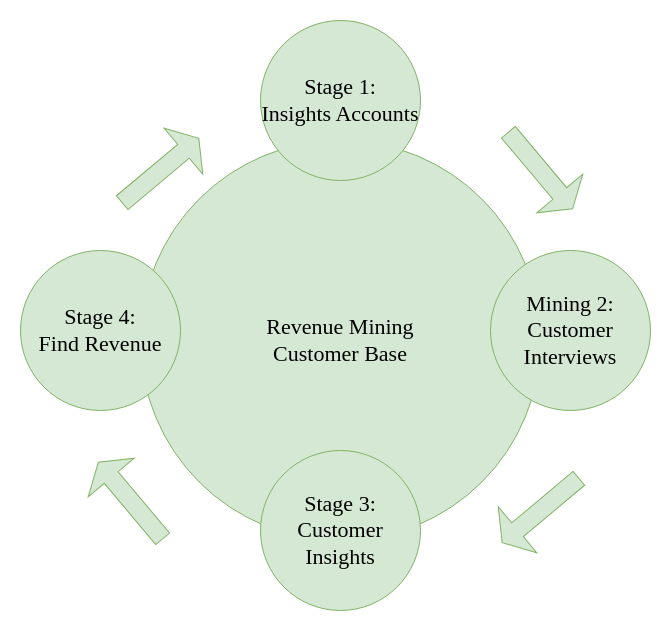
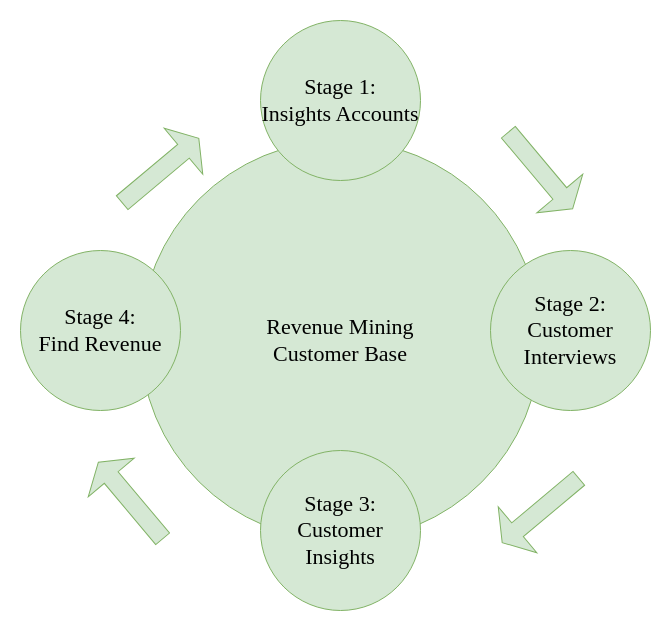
- <mxCell id="5" value="Mining 2:&lt;br&gt;Customer Interviews" style="ellipse;whiteSpace=wrap;html=1;rounded=0;shadow=0;dashed=0;comic=0;fontFamily=Verdana;fontSize=22;fillColor=#d5e8d4;strokeColor=#82b366;" parent="1" vertex="1"><mxGeometry x="490" y="250" width="160" height="160" as="geometry" /></mxCell>
+ <mxCell id="5" value="Stage 2:&lt;br&gt;Customer Interviews" style="ellipse;whiteSpace=wrap;html=1;rounded=0;shadow=0;dashed=0;comic=0;fontFamily=Verdana;fontSize=22;fillColor=#d5e8d4;strokeColor=#82b366;" parent="1" vertex="1"><mxGeometry x="490" y="250" width="160" height="160" as="geometry" /></mxCell>
